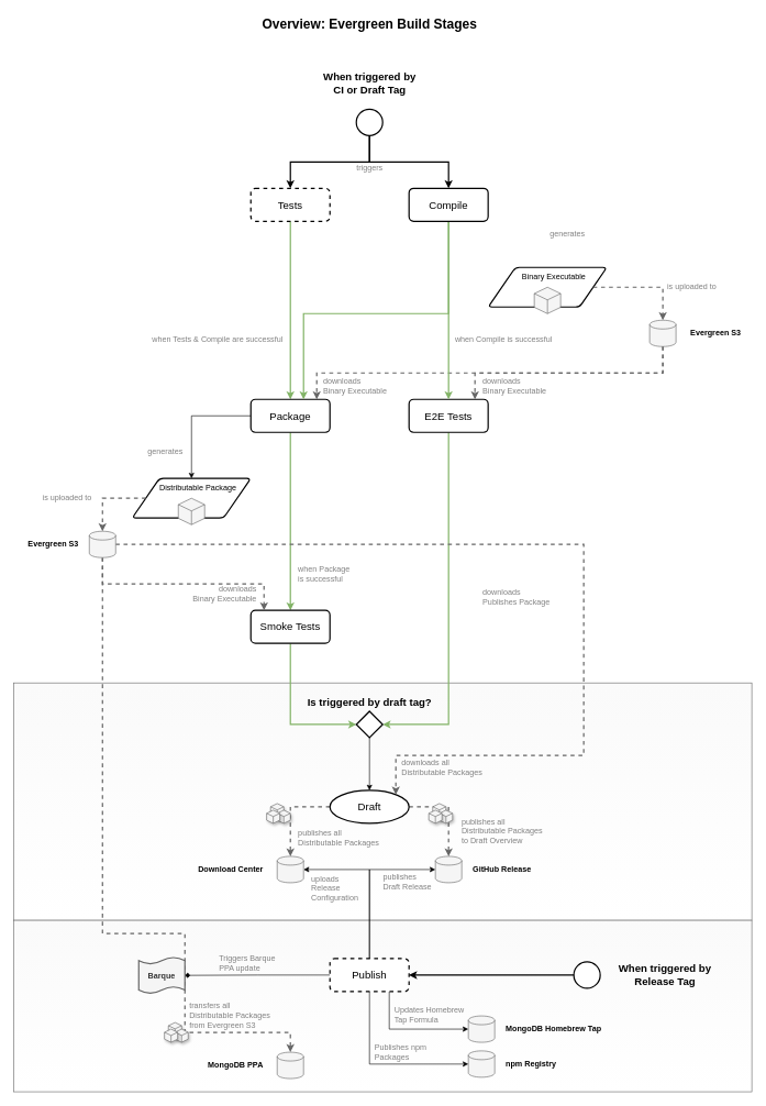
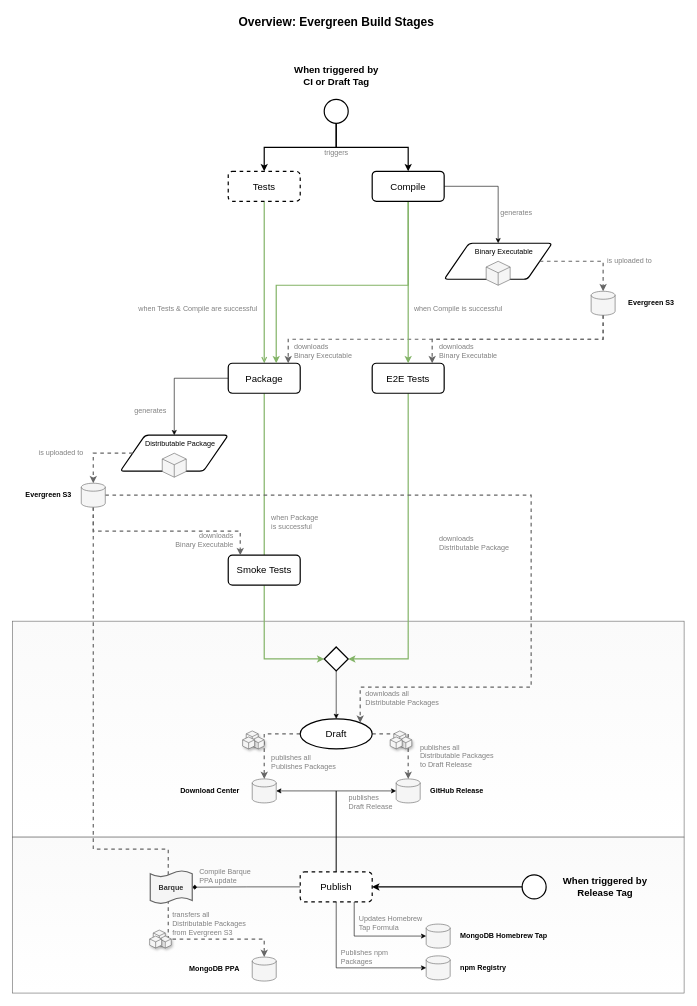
+ <mxCell id="7" style="edgeStyle=orthogonalEdgeStyle;rounded=0;orthogonalLoop=1;jettySize=auto;html=1;fontSize=16;" parent="1" source="43" target="24" edge="1"><mxGeometry relative="1" as="geometry"><Array as="points"><mxPoint x="830" y="310" /></Array></mxGeometry></mxCell>
- <mxCell id="5" style="edgeStyle=orthogonalEdgeStyle;rounded=0;orthogonalLoop=1;jettySize=auto;html=1;fontSize=16;fillColor=#d5e8d4;strokeColor=#82b366;strokeWidth=2;" parent="1" source="6" target="10" edge="1"><mxGeometry relative="1" as="geometry" /></mxCell>
+ <mxCell id="5" style="edgeStyle=orthogonalEdgeStyle;rounded=0;orthogonalLoop=1;jettySize=auto;html=1;fontSize=16;fillColor=#d5e8d4;strokeColor=#82b366;strokeWidth=2;endArrow=open;" parent="1" source="6" target="10" edge="1"><mxGeometry relative="1" as="geometry" /></mxCell>
- <mxCell id="78" value="downloads&lt;br&gt;Publishes Package" style="text;html=1;align=left;verticalAlign=middle;resizable=0;points=[];autosize=1;fontSize=12;fontColor=#808080;" parent="1" vertex="1"><mxGeometry x="730" y="890" width="130" height="30" as="geometry" /></mxCell>
+ <mxCell id="78" value="downloads&lt;br&gt;Distributable Package" style="text;html=1;align=left;verticalAlign=middle;resizable=0;points=[];autosize=1;fontSize=12;fontColor=#808080;" parent="1" vertex="1"><mxGeometry x="730" y="890" width="130" height="30" as="geometry" /></mxCell>
- <mxCell id="9" style="edgeStyle=orthogonalEdgeStyle;rounded=0;orthogonalLoop=1;jettySize=auto;html=1;strokeColor=#82b366;strokeWidth=2;fillColor=#d5e8d4;fontSize=16;" parent="1" source="10" target="14" edge="1"><mxGeometry relative="1" as="geometry" /></mxCell>
+ <mxCell id="9" style="edgeStyle=orthogonalEdgeStyle;rounded=0;orthogonalLoop=1;jettySize=auto;html=1;strokeColor=#82b366;strokeWidth=2;fillColor=#d5e8d4;fontSize=16;endArrow=none;" parent="1" source="10" target="14" edge="1"><mxGeometry relative="1" as="geometry" /></mxCell>
- <mxCell id="44" value="Is triggered by draft tag?" style="text;html=1;align=center;verticalAlign=middle;resizable=0;points=[];autosize=1;fontSize=16;fontStyle=1" parent="1" vertex="1"><mxGeometry x="460" y="1055" width="200" height="20" as="geometry" /></mxCell>
- <mxCell id="82" value="publishes all&lt;br&gt;Distributable Packages&lt;br&gt;to Draft Overview" style="text;html=1;align=left;verticalAlign=middle;resizable=0;points=[];autosize=1;fontSize=12;fontColor=#808080;" parent="1" vertex="1"><mxGeometry x="697.5" y="1235" width="140" height="50" as="geometry" /></mxCell>
+ <mxCell id="82" value="publishes all&lt;br&gt;Distributable Packages&lt;br&gt;to Draft Release" style="text;html=1;align=left;verticalAlign=middle;resizable=0;points=[];autosize=1;fontSize=12;fontColor=#808080;" parent="1" vertex="1"><mxGeometry x="697.5" y="1235" width="140" height="50" as="geometry" /></mxCell>
- <mxCell id="83" value="publishes all&lt;br&gt;Distributable Packages" style="text;html=1;align=left;verticalAlign=middle;resizable=0;points=[];autosize=1;fontSize=12;fontColor=#808080;" parent="1" vertex="1"><mxGeometry x="450" y="1255" width="140" height="30" as="geometry" /></mxCell>
+ <mxCell id="83" value="publishes all&lt;br&gt;Publishes Packages" style="text;html=1;align=left;verticalAlign=middle;resizable=0;points=[];autosize=1;fontSize=12;fontColor=#808080;" parent="1" vertex="1"><mxGeometry x="450" y="1255" width="140" height="30" as="geometry" /></mxCell>
- <mxCell id="85" value="uploads&lt;br&gt;Release&lt;br&gt;Configuration" style="text;html=1;align=left;verticalAlign=middle;resizable=0;points=[];autosize=1;fontSize=12;fontColor=#808080;" parent="1" vertex="1"><mxGeometry x="470" y="1322" width="90" height="50" as="geometry" /></mxCell>
- <mxCell id="86" value="Triggers Barque&lt;br&gt;PPA update" style="text;html=1;align=left;verticalAlign=middle;resizable=0;points=[];autosize=1;fontSize=12;fontColor=#808080;" parent="1" vertex="1"><mxGeometry x="330" y="1445" width="100" height="30" as="geometry" /></mxCell>
+ <mxCell id="86" value="Compile Barque&lt;br&gt;PPA update" style="text;html=1;align=left;verticalAlign=middle;resizable=0;points=[];autosize=1;fontSize=12;fontColor=#808080;" parent="1" vertex="1"><mxGeometry x="330" y="1445" width="100" height="30" as="geometry" /></mxCell>
- <mxCell id="100" value="Barque" style="shape=tape;whiteSpace=wrap;html=1;strokeWidth=2;size=0.19;shadow=0;glass=0;fontSize=12;fillColor=#f5f5f5;strokeColor=#666666;fontColor=#333333;fontStyle=1" parent="1" vertex="1"><mxGeometry x="210" y="1451" width="70" height="55" as="geometry" /></mxCell>
+ <mxCell id="100" value="Barque" style="shape=tape;whiteSpace=wrap;html=1;strokeWidth=2;size=0.19;shadow=0;glass=0;fontSize=12;fillColor=#f5f5f5;strokeColor=#666666;fontColor=#333333;fontStyle=1" parent="1" vertex="1"><mxGeometry x="250" y="1451" width="70" height="55" as="geometry" /></mxCell>
